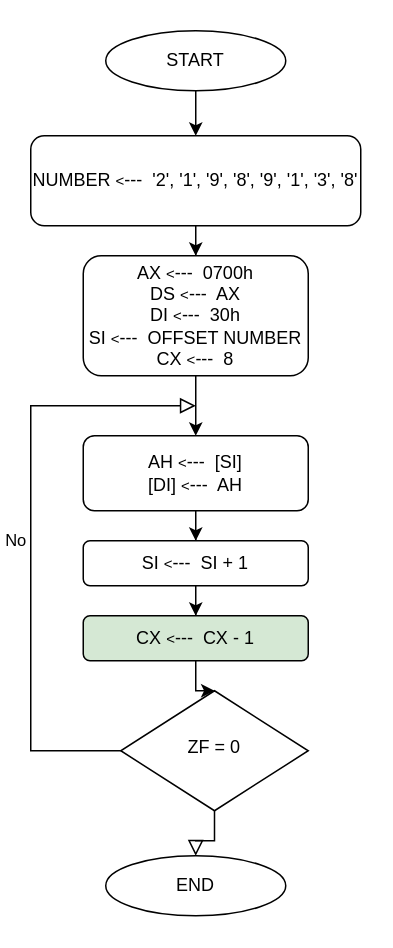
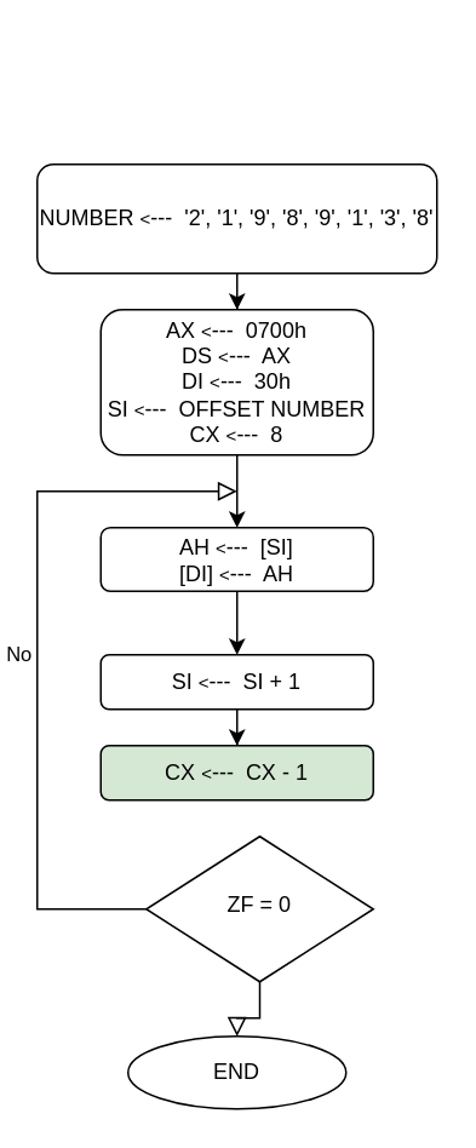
- <mxCell id="8" value="START" style="ellipse;whiteSpace=wrap;html=1;" vertex="1" parent="1"><mxGeometry x="70" y="20" width="120" height="40" as="geometry" /></mxCell>
- <mxCell id="7" style="edgeStyle=orthogonalEdgeStyle;rounded=0;orthogonalLoop=1;jettySize=auto;html=1;entryX=0.5;entryY=0;entryDx=0;entryDy=0;" edge="1" parent="1" source="8" target="11"><mxGeometry relative="1" as="geometry" /></mxCell>
- <mxCell id="13" value="AH&amp;nbsp;&lt;font size=&quot;1&quot;&gt;&amp;lt;&lt;/font&gt;---&amp;nbsp; [SI]&lt;br&gt;[DI]&amp;nbsp;&lt;font style=&quot;font-size: 10px&quot;&gt;&amp;lt;&lt;/font&gt;&lt;font style=&quot;font-size: 12px&quot;&gt;---&lt;/font&gt;&amp;nbsp; AH&lt;br&gt;" style="rounded=1;whiteSpace=wrap;html=1;fontSize=12;glass=0;strokeWidth=1;shadow=0;" vertex="1" parent="1"><mxGeometry x="55" y="290" width="150" height="50" as="geometry" /></mxCell>
+ <mxCell id="13" value="AH&amp;nbsp;&lt;font size=&quot;1&quot;&gt;&amp;lt;&lt;/font&gt;---&amp;nbsp; [SI]&lt;br&gt;[DI]&amp;nbsp;&lt;font style=&quot;font-size: 10px&quot;&gt;&amp;lt;&lt;/font&gt;&lt;font style=&quot;font-size: 12px&quot;&gt;---&lt;/font&gt;&amp;nbsp; AH&lt;br&gt;" style="rounded=1;whiteSpace=wrap;html=1;fontSize=12;glass=0;strokeWidth=1;shadow=0;" vertex="1" parent="1"><mxGeometry x="55" y="290" width="150" height="35" as="geometry" /></mxCell>
- <mxCell id="14" value="" style="edgeStyle=orthogonalEdgeStyle;rounded=0;orthogonalLoop=1;jettySize=auto;html=1;fontSize=12;entryX=0.5;entryY=0;entryDx=0;entryDy=0;" edge="1" parent="1" source="15" target="6"><mxGeometry relative="1" as="geometry"><mxPoint x="130" y="460" as="targetPoint" /></mxGeometry></mxCell>
